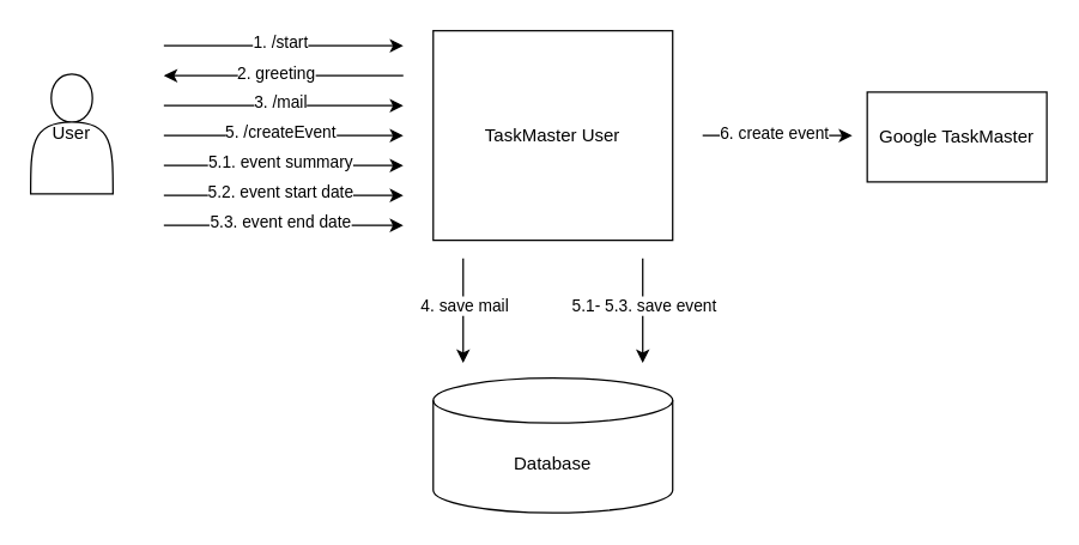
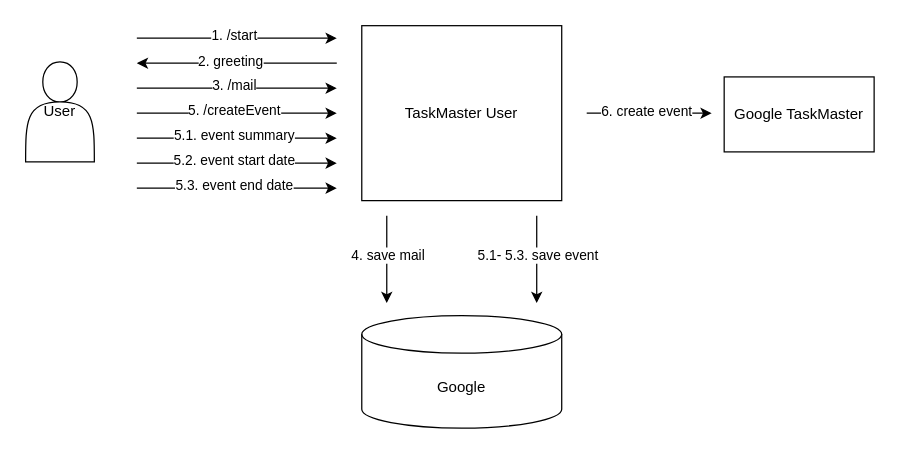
- <mxCell id="11" value="Database" style="shape=cylinder3;whiteSpace=wrap;html=1;boundedLbl=1;backgroundOutline=1;size=15;" vertex="1" parent="1"><mxGeometry x="289" y="252" width="160" height="90" as="geometry" /></mxCell>
+ <mxCell id="11" value="Google" style="shape=cylinder3;whiteSpace=wrap;html=1;boundedLbl=1;backgroundOutline=1;size=15;" vertex="1" parent="1"><mxGeometry x="289" y="252" width="160" height="90" as="geometry" /></mxCell>
